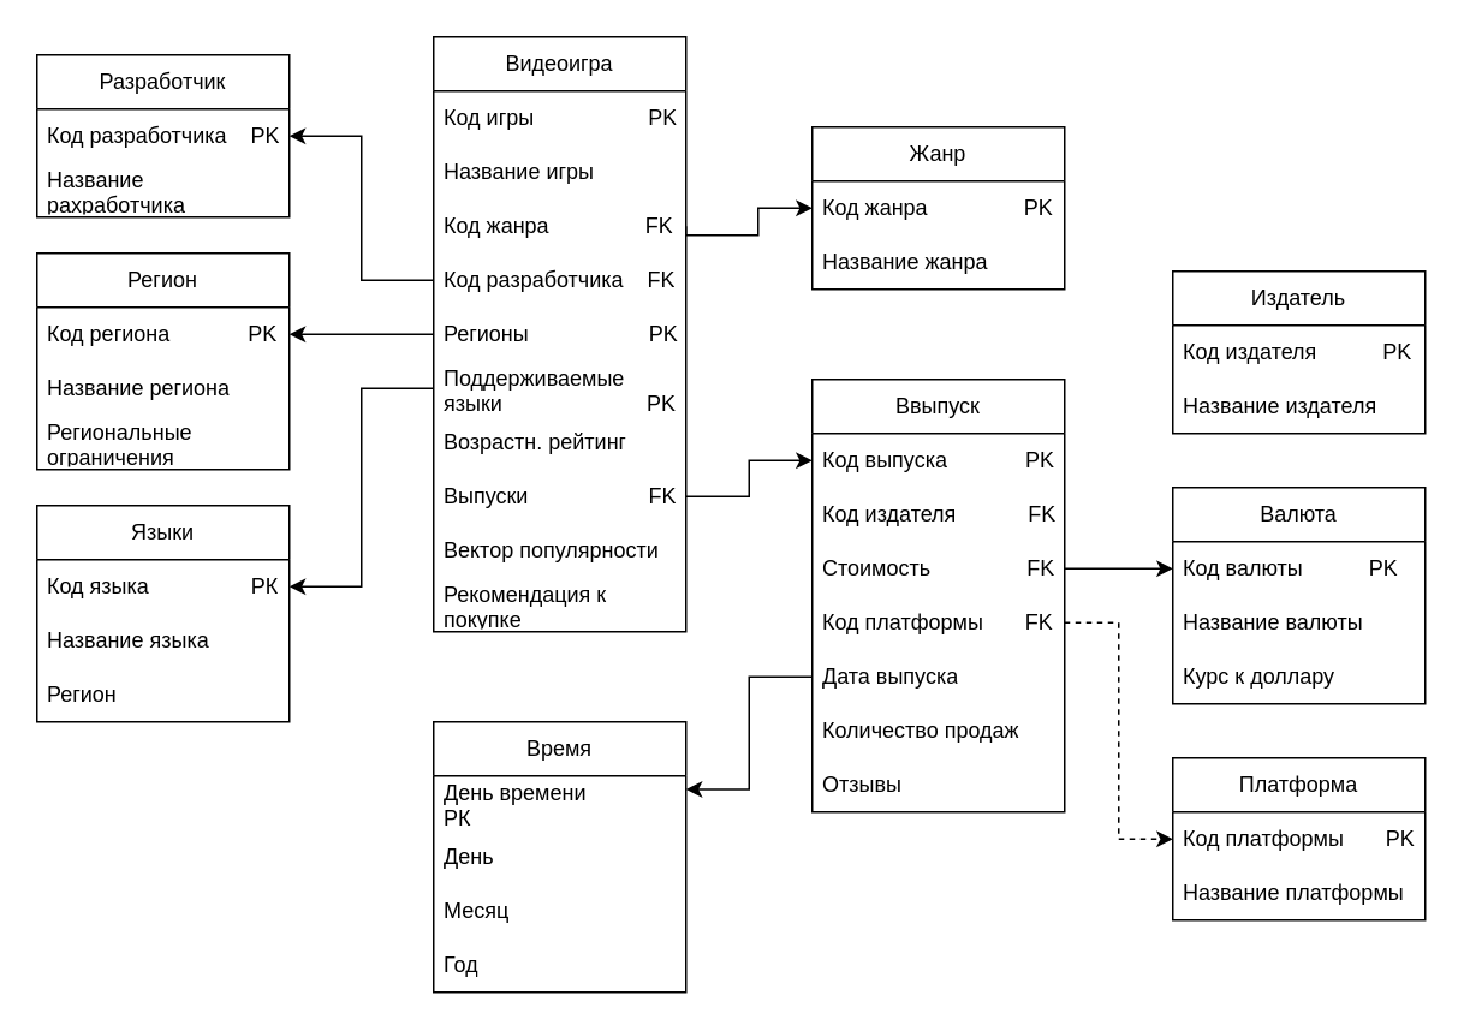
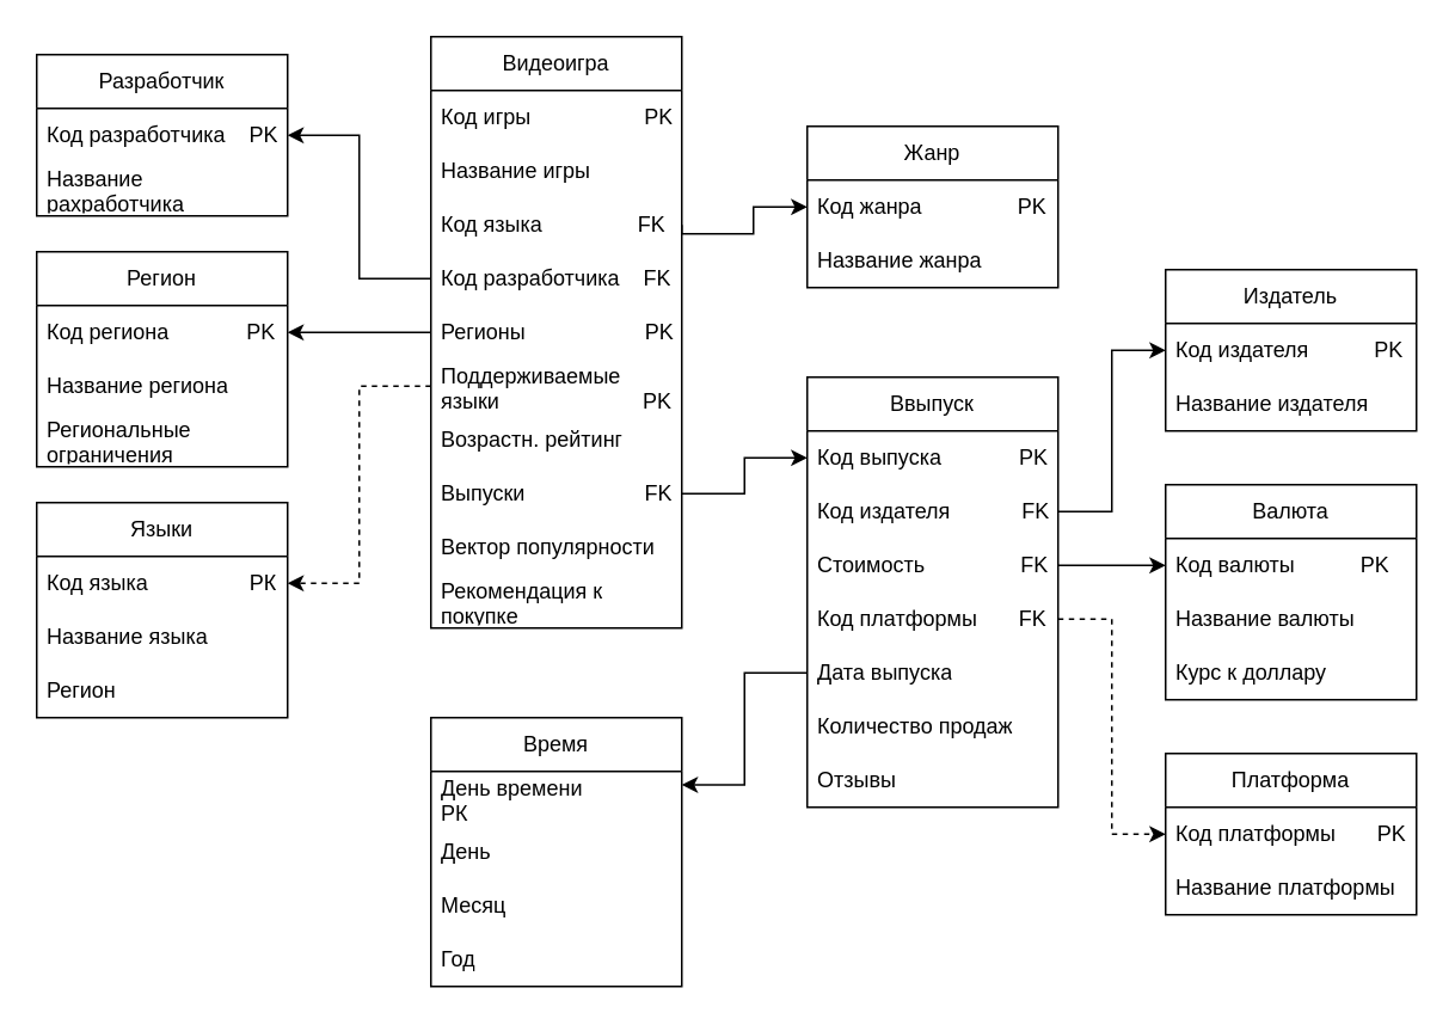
- <mxCell id="5" value="Код жанра&amp;nbsp; &amp;nbsp; &amp;nbsp; &amp;nbsp; &amp;nbsp; &amp;nbsp; &amp;nbsp; &amp;nbsp; FK" style="text;strokeColor=none;fillColor=none;align=left;verticalAlign=middle;spacingLeft=4;spacingRight=4;overflow=hidden;points=[[0,0.5],[1,0.5]];portConstraint=eastwest;rotatable=0;whiteSpace=wrap;html=1;" parent="2" vertex="1"><mxGeometry y="90" width="140" height="30" as="geometry" /></mxCell>
+ <mxCell id="5" value="Код языка&amp;nbsp; &amp;nbsp; &amp;nbsp; &amp;nbsp; &amp;nbsp; &amp;nbsp; &amp;nbsp; &amp;nbsp; FK" style="text;strokeColor=none;fillColor=none;align=left;verticalAlign=middle;spacingLeft=4;spacingRight=4;overflow=hidden;points=[[0,0.5],[1,0.5]];portConstraint=eastwest;rotatable=0;whiteSpace=wrap;html=1;" parent="2" vertex="1"><mxGeometry y="90" width="140" height="30" as="geometry" /></mxCell>
+ <mxCell id="25" style="edgeStyle=orthogonalEdgeStyle;rounded=0;orthogonalLoop=1;jettySize=auto;html=1;entryX=0;entryY=0.5;entryDx=0;entryDy=0;" parent="1" source="28" target="17" edge="1"><mxGeometry relative="1" as="geometry"><Array as="points"><mxPoint x="620" y="285" /><mxPoint x="620" y="195" /></Array></mxGeometry></mxCell>
- <mxCell id="58" value="" style="endArrow=classic;html=1;rounded=0;exitX=0;exitY=0.5;exitDx=0;exitDy=0;entryX=1;entryY=0.5;entryDx=0;entryDy=0;edgeStyle=orthogonalEdgeStyle;" edge="1" parent="1" source="8" target="36"><mxGeometry width="50" height="50" relative="1" as="geometry"><mxPoint x="300" y="310" as="sourcePoint" /><mxPoint x="350" y="260" as="targetPoint" /><Array as="points"><mxPoint x="200" y="215" /><mxPoint x="200" y="325" /></Array></mxGeometry></mxCell>
+ <mxCell id="58" value="" style="endArrow=classic;html=1;rounded=0;exitX=0;exitY=0.5;exitDx=0;exitDy=0;entryX=1;entryY=0.5;entryDx=0;entryDy=0;edgeStyle=orthogonalEdgeStyle;dashed=1;" edge="1" parent="1" source="8" target="36"><mxGeometry width="50" height="50" relative="1" as="geometry"><mxPoint x="300" y="310" as="sourcePoint" /><mxPoint x="350" y="260" as="targetPoint" /><Array as="points"><mxPoint x="200" y="215" /><mxPoint x="200" y="325" /></Array></mxGeometry></mxCell>
